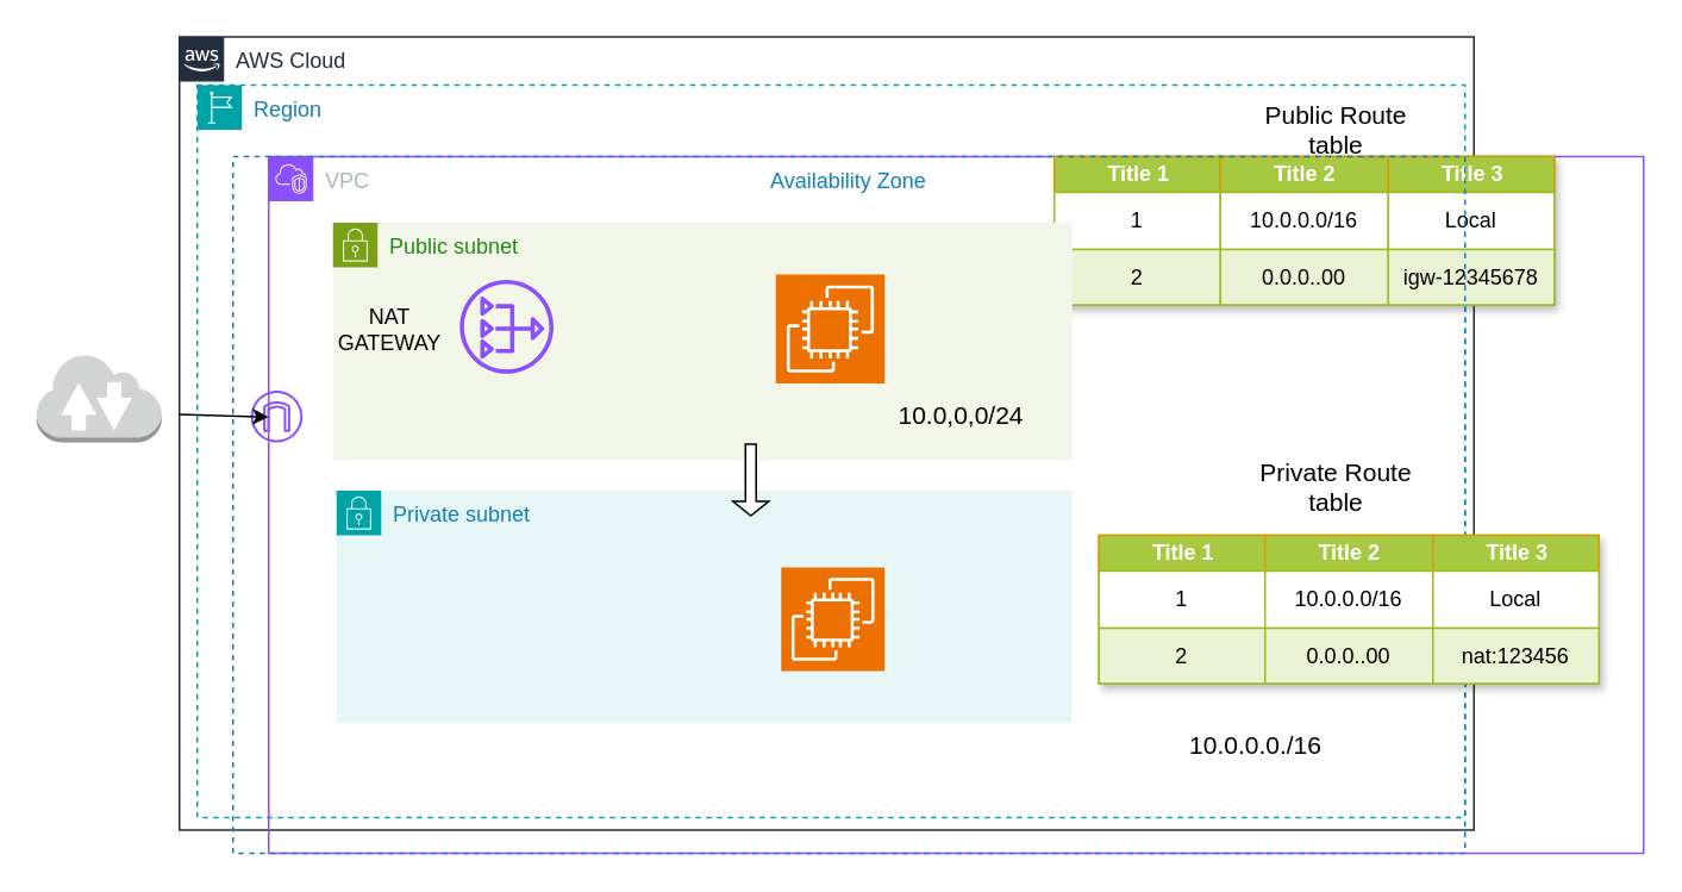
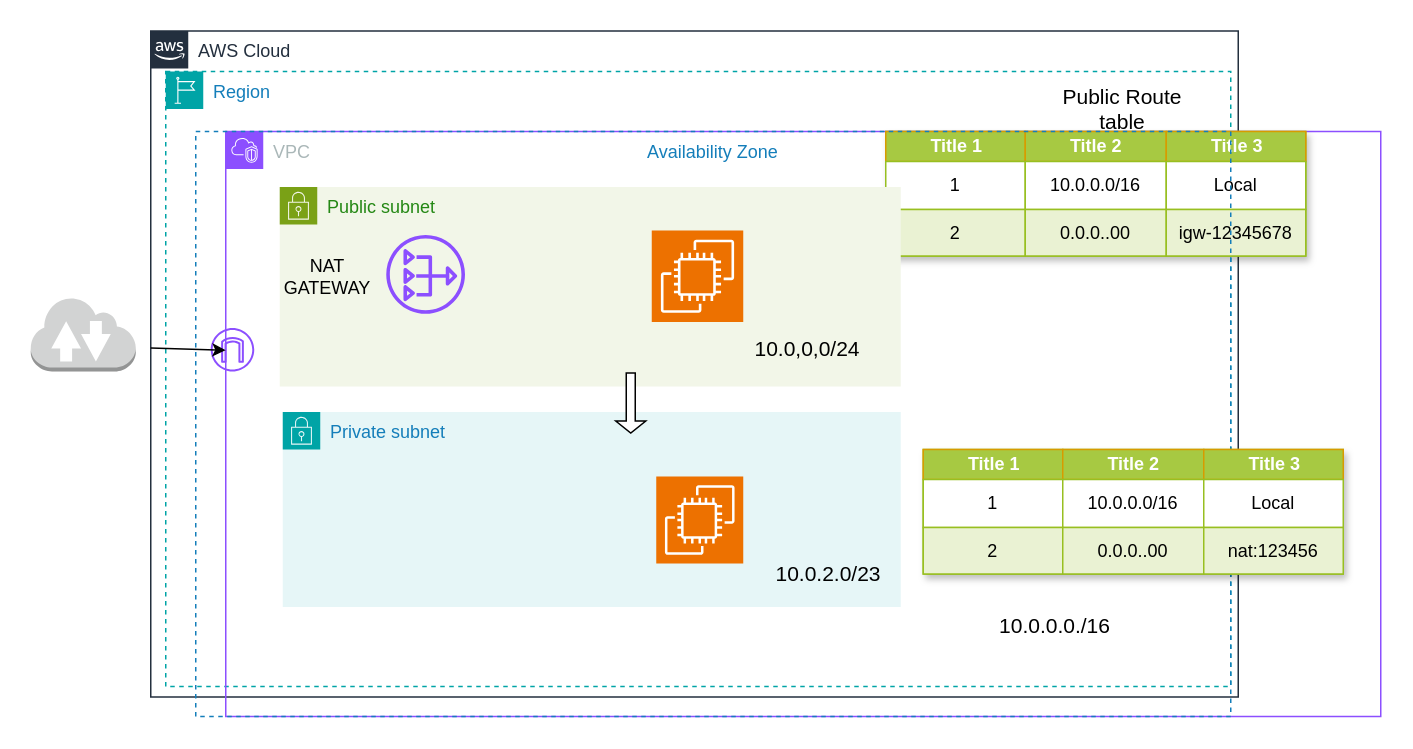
- <mxCell id="34" value="&lt;font style=&quot;font-size: 14px;&quot;&gt;Private Route table&lt;/font&gt;" style="text;html=1;strokeColor=none;fillColor=none;align=center;verticalAlign=middle;whiteSpace=wrap;rounded=0;" vertex="1" parent="5"><mxGeometry x="550" y="170" width="96" height="30" as="geometry" /></mxCell>
+ <mxCell id="41" value="&lt;font style=&quot;font-size: 14px;&quot;&gt;10.0.2.0/23&lt;/font&gt;" style="text;html=1;strokeColor=none;fillColor=none;align=center;verticalAlign=middle;whiteSpace=wrap;rounded=0;" vertex="1" parent="40"><mxGeometry x="316" y="93" width="96" height="30" as="geometry" /></mxCell>
